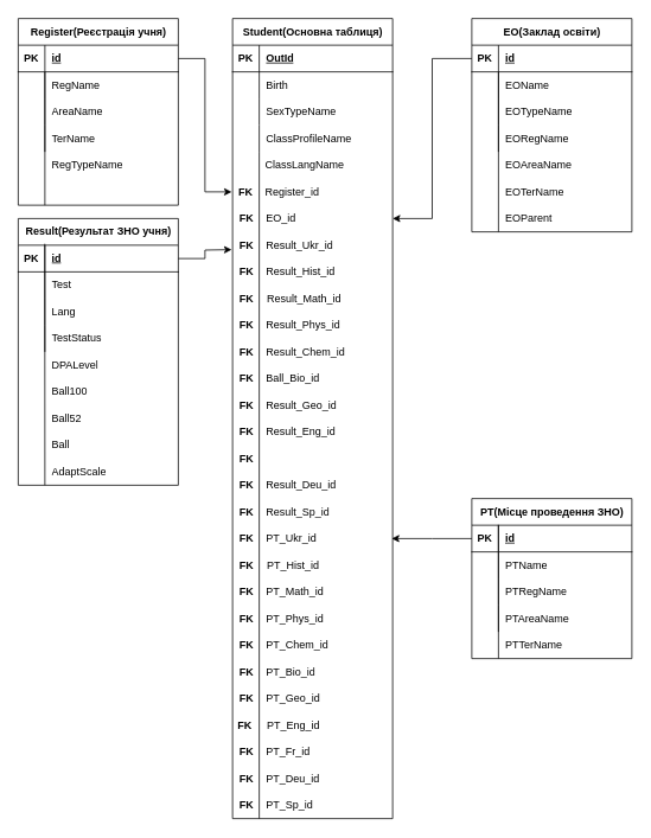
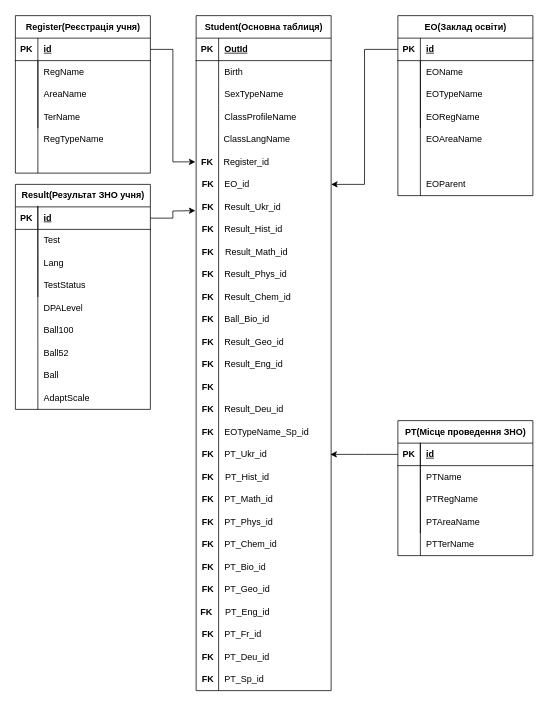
- <mxCell id="37" value="EOTerName" style="shape=partialRectangle;connectable=0;fillColor=none;top=0;left=0;bottom=0;right=0;align=left;spacingLeft=6;overflow=hidden;whiteSpace=wrap;html=1;" vertex="1" parent="20"><mxGeometry x="30" y="180" width="150" height="30" as="geometry"><mxRectangle width="150" height="30" as="alternateBounds" /></mxGeometry></mxCell>
- <mxCell id="130" value="Result_Sp_id" style="shape=partialRectangle;connectable=0;fillColor=none;top=0;left=0;bottom=0;right=0;align=left;spacingLeft=6;overflow=hidden;whiteSpace=wrap;html=1;" vertex="1" parent="122"><mxGeometry x="30.5" y="120" width="150" height="30" as="geometry"><mxRectangle width="150" height="30" as="alternateBounds" /></mxGeometry></mxCell>
+ <mxCell id="130" value="EOTypeName_Sp_id" style="shape=partialRectangle;connectable=0;fillColor=none;top=0;left=0;bottom=0;right=0;align=left;spacingLeft=6;overflow=hidden;whiteSpace=wrap;html=1;" vertex="1" parent="122"><mxGeometry x="30.5" y="120" width="150" height="30" as="geometry"><mxRectangle width="150" height="30" as="alternateBounds" /></mxGeometry></mxCell>
